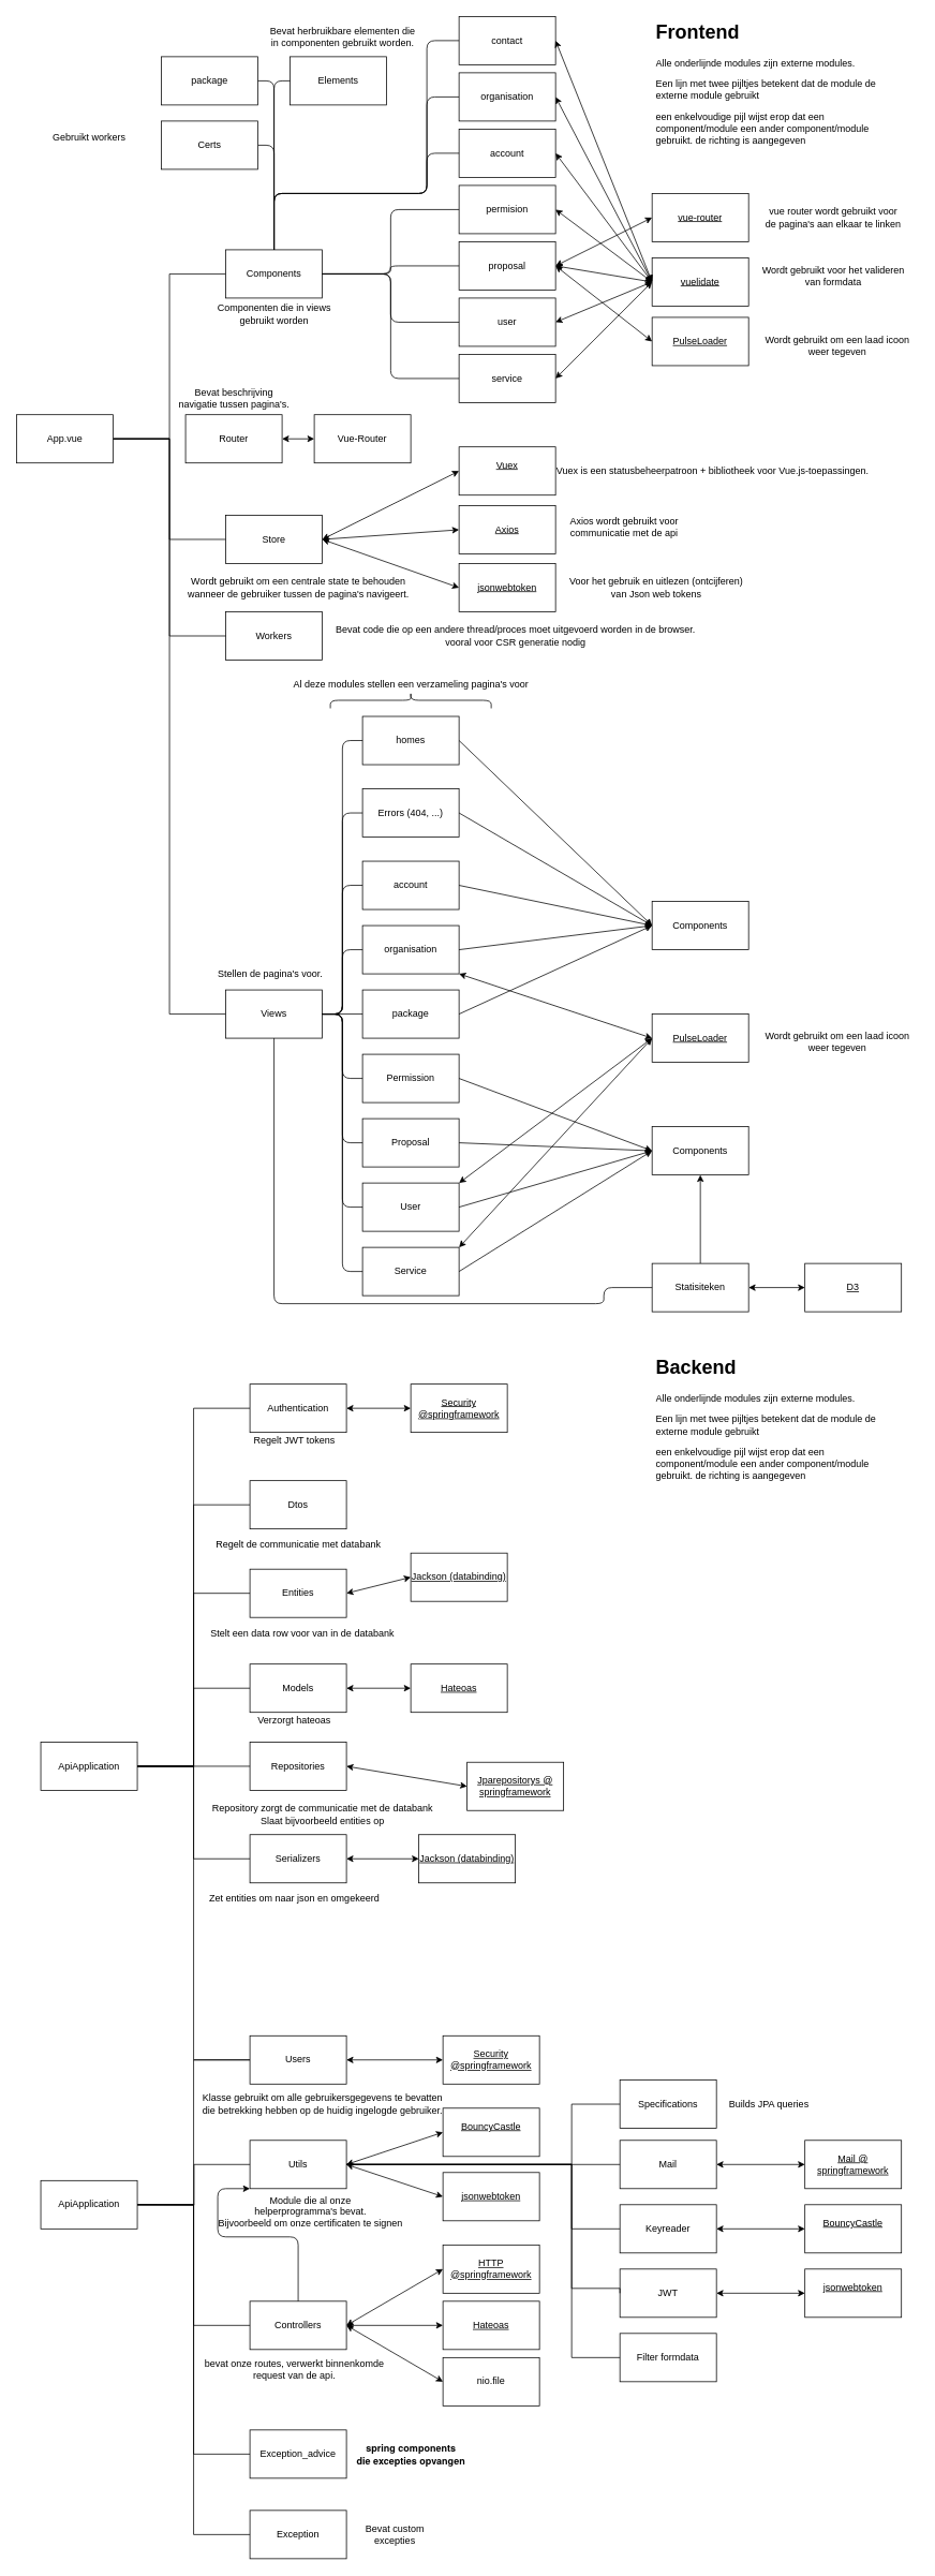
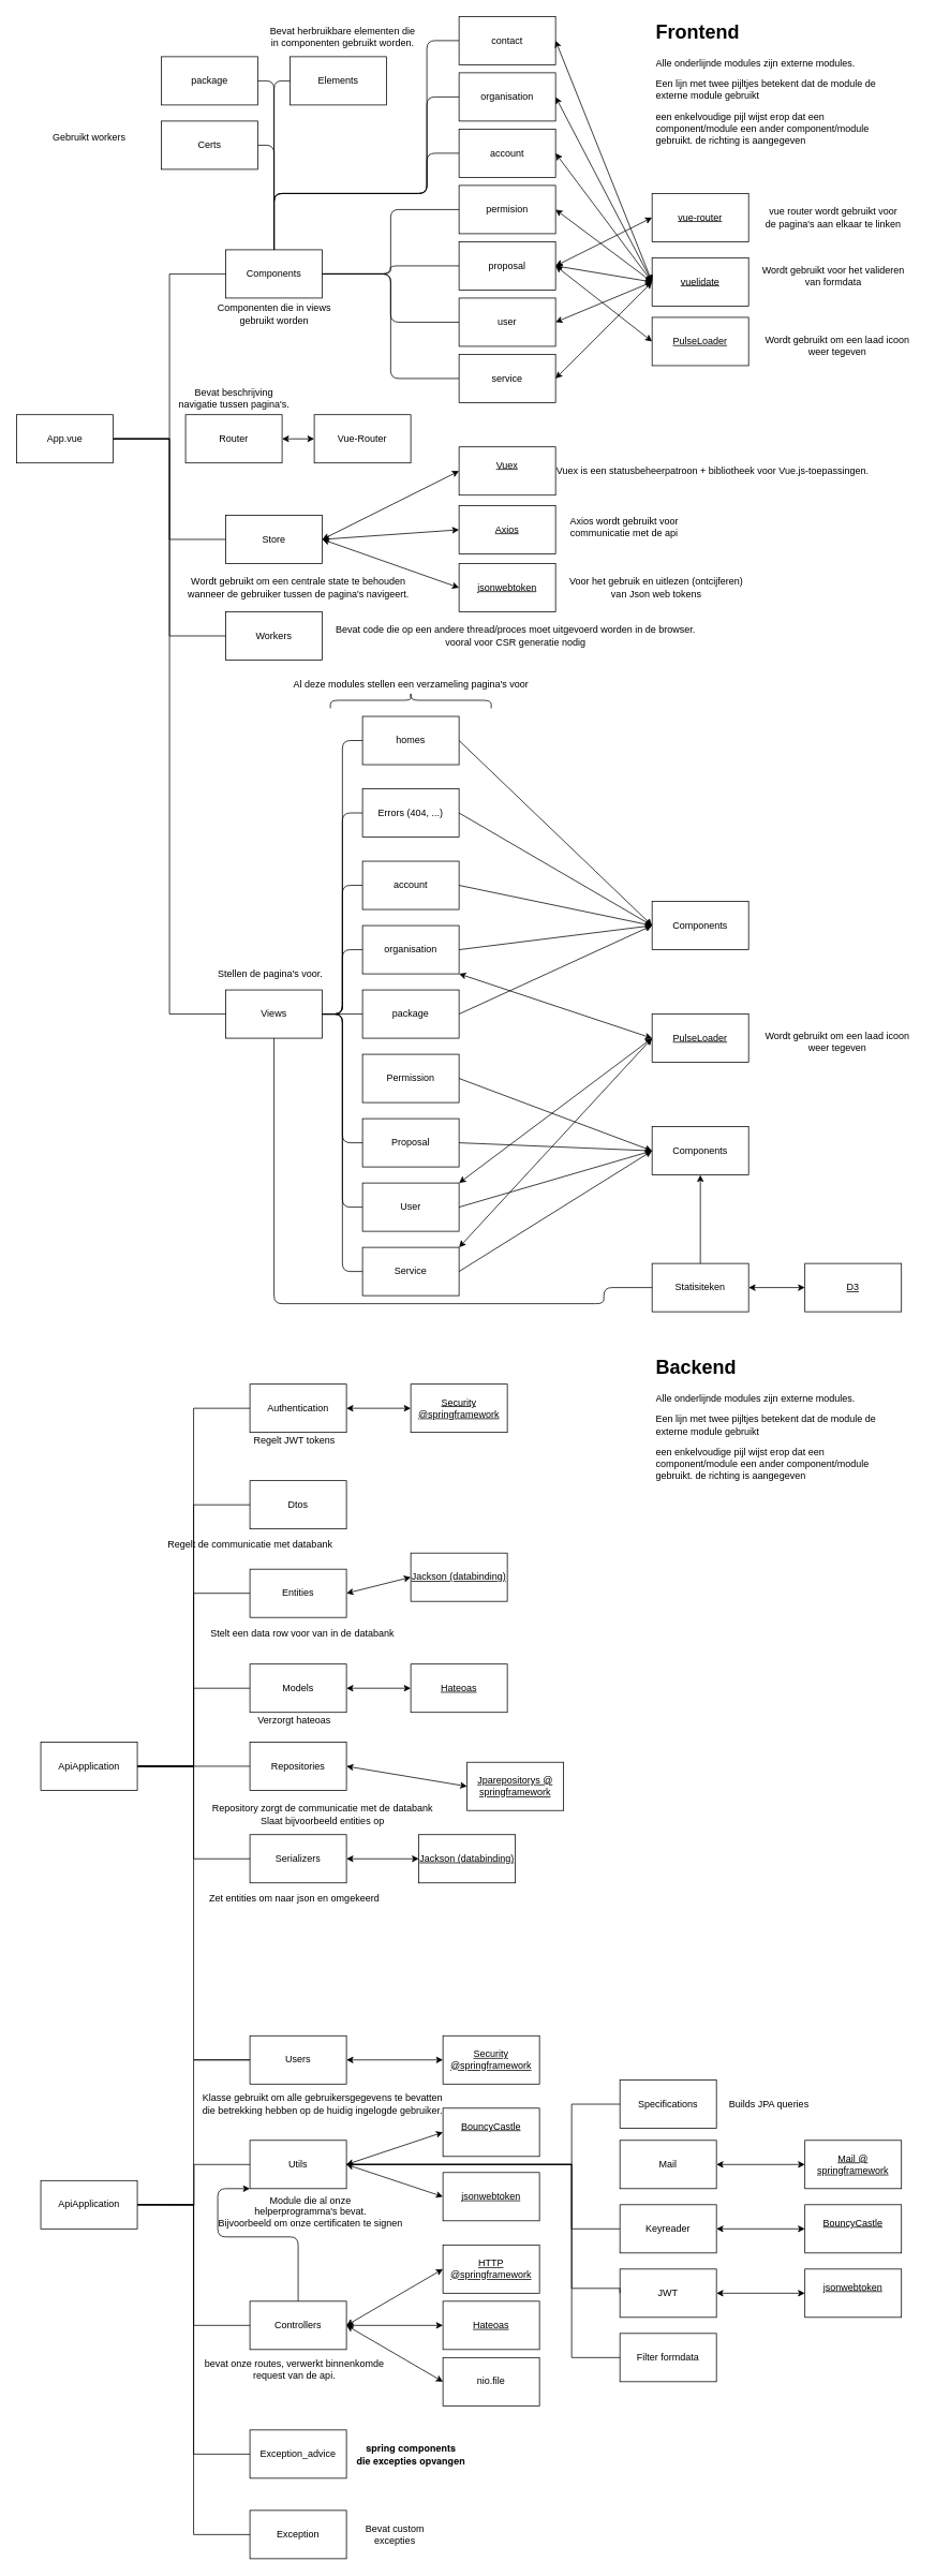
- <mxCell id="58" value="" style="endArrow=none;html=1;exitX=1;exitY=0.5;exitDx=0;exitDy=0;entryX=0;entryY=0.5;entryDx=0;entryDy=0;edgeStyle=orthogonalEdgeStyle;" parent="1" source="9" target="48" edge="1"><mxGeometry width="50" height="50" relative="1" as="geometry"><mxPoint x="490" y="1300" as="sourcePoint" /><mxPoint x="540" y="1250" as="targetPoint" /></mxGeometry></mxCell>
- <mxCell id="103" value="Regelt de communicatie met databank" style="text;html=1;align=center;verticalAlign=middle;resizable=0;points=[];autosize=1;strokeColor=none;" parent="1" vertex="1"><mxGeometry x="255" y="1910" width="230" height="20" as="geometry" /></mxCell>
+ <mxCell id="103" value="Regelt de communicatie met databank" style="text;html=1;align=center;verticalAlign=middle;resizable=0;points=[];autosize=1;strokeColor=none;" parent="1" vertex="1"><mxGeometry x="195" y="1910" width="230" height="20" as="geometry" /></mxCell>
- <mxCell id="159" style="edgeStyle=orthogonalEdgeStyle;rounded=0;orthogonalLoop=1;jettySize=auto;html=1;exitX=1;exitY=0.5;exitDx=0;exitDy=0;entryX=0;entryY=0.5;entryDx=0;entryDy=0;endArrow=none;endFill=0;" parent="1" source="123" target="157" edge="1"><mxGeometry relative="1" as="geometry"><mxPoint x="830" y="2814" as="sourcePoint" /><mxPoint x="970" y="2844" as="targetPoint" /></mxGeometry></mxCell>
